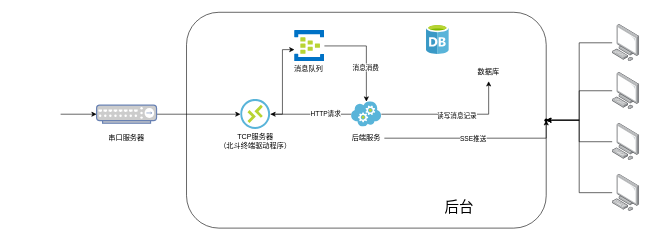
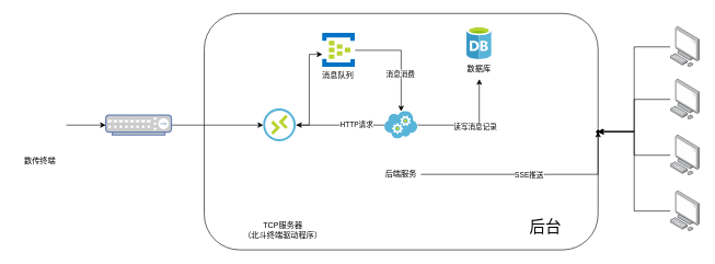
- <mxCell id="18" value="数据库" style="text;html=1;strokeColor=none;fillColor=none;align=center;verticalAlign=middle;whiteSpace=wrap;rounded=0;" parent="1" vertex="1"><mxGeometry x="784" y="105" width="60" height="30" as="geometry" /></mxCell>
+ <mxCell id="18" value="数据库" style="text;html=1;strokeColor=none;fillColor=none;align=center;verticalAlign=middle;whiteSpace=wrap;rounded=0;" parent="1" vertex="1"><mxGeometry x="699" y="90" width="60" height="30" as="geometry" /></mxCell>
- <mxCell id="8" value="串口服务器" style="text;html=1;strokeColor=none;fillColor=none;align=center;verticalAlign=middle;whiteSpace=wrap;rounded=0;" parent="1" vertex="1"><mxGeometry x="170" y="215" width="80" height="30" as="geometry" /></mxCell>
- <mxCell id="34" value="后端服务" style="text;html=1;strokeColor=none;fillColor=none;align=center;verticalAlign=middle;whiteSpace=wrap;rounded=0;" parent="1" vertex="1"><mxGeometry x="580" y="215" width="60" height="30" as="geometry" /></mxCell>
+ <mxCell id="34" value="后端服务" style="text;html=1;strokeColor=none;fillColor=none;align=center;verticalAlign=middle;whiteSpace=wrap;rounded=0;" parent="1" vertex="1"><mxGeometry x="580" y="250" width="60" height="30" as="geometry" /></mxCell>
- <mxCell id="12" value="TCP服务器&lt;br&gt;（北斗终端驱动程序）" style="text;html=1;strokeColor=none;fillColor=none;align=center;verticalAlign=middle;whiteSpace=wrap;rounded=0;" parent="1" vertex="1"><mxGeometry x="351.25" y="215" width="147.5" height="40" as="geometry" /></mxCell>
+ <mxCell id="12" value="TCP服务器&lt;br&gt;（北斗终端驱动程序）" style="text;html=1;strokeColor=none;fillColor=none;align=center;verticalAlign=middle;whiteSpace=wrap;rounded=0;" parent="1" vertex="1"><mxGeometry x="356.25" y="330" width="147.5" height="40" as="geometry" /></mxCell>
+ <mxCell id="5" value="数传终端" style="text;html=1;strokeColor=none;fillColor=none;align=center;verticalAlign=middle;whiteSpace=wrap;rounded=0;" parent="1" vertex="1"><mxGeometry x="30" y="230" width="60" height="30" as="geometry" /></mxCell>
- <mxCell id="9" value="后台" style="text;html=1;strokeColor=none;fillColor=none;align=center;verticalAlign=middle;whiteSpace=wrap;rounded=0;fontSize=24;" parent="1" vertex="1"><mxGeometry x="735" y="330" width="60" height="30" as="geometry" /></mxCell>
+ <mxCell id="9" value="后台" style="text;html=1;strokeColor=none;fillColor=none;align=center;verticalAlign=middle;whiteSpace=wrap;rounded=0;fontSize=24;" parent="1" vertex="1"><mxGeometry x="800" y="330" width="60" height="30" as="geometry" /></mxCell>
